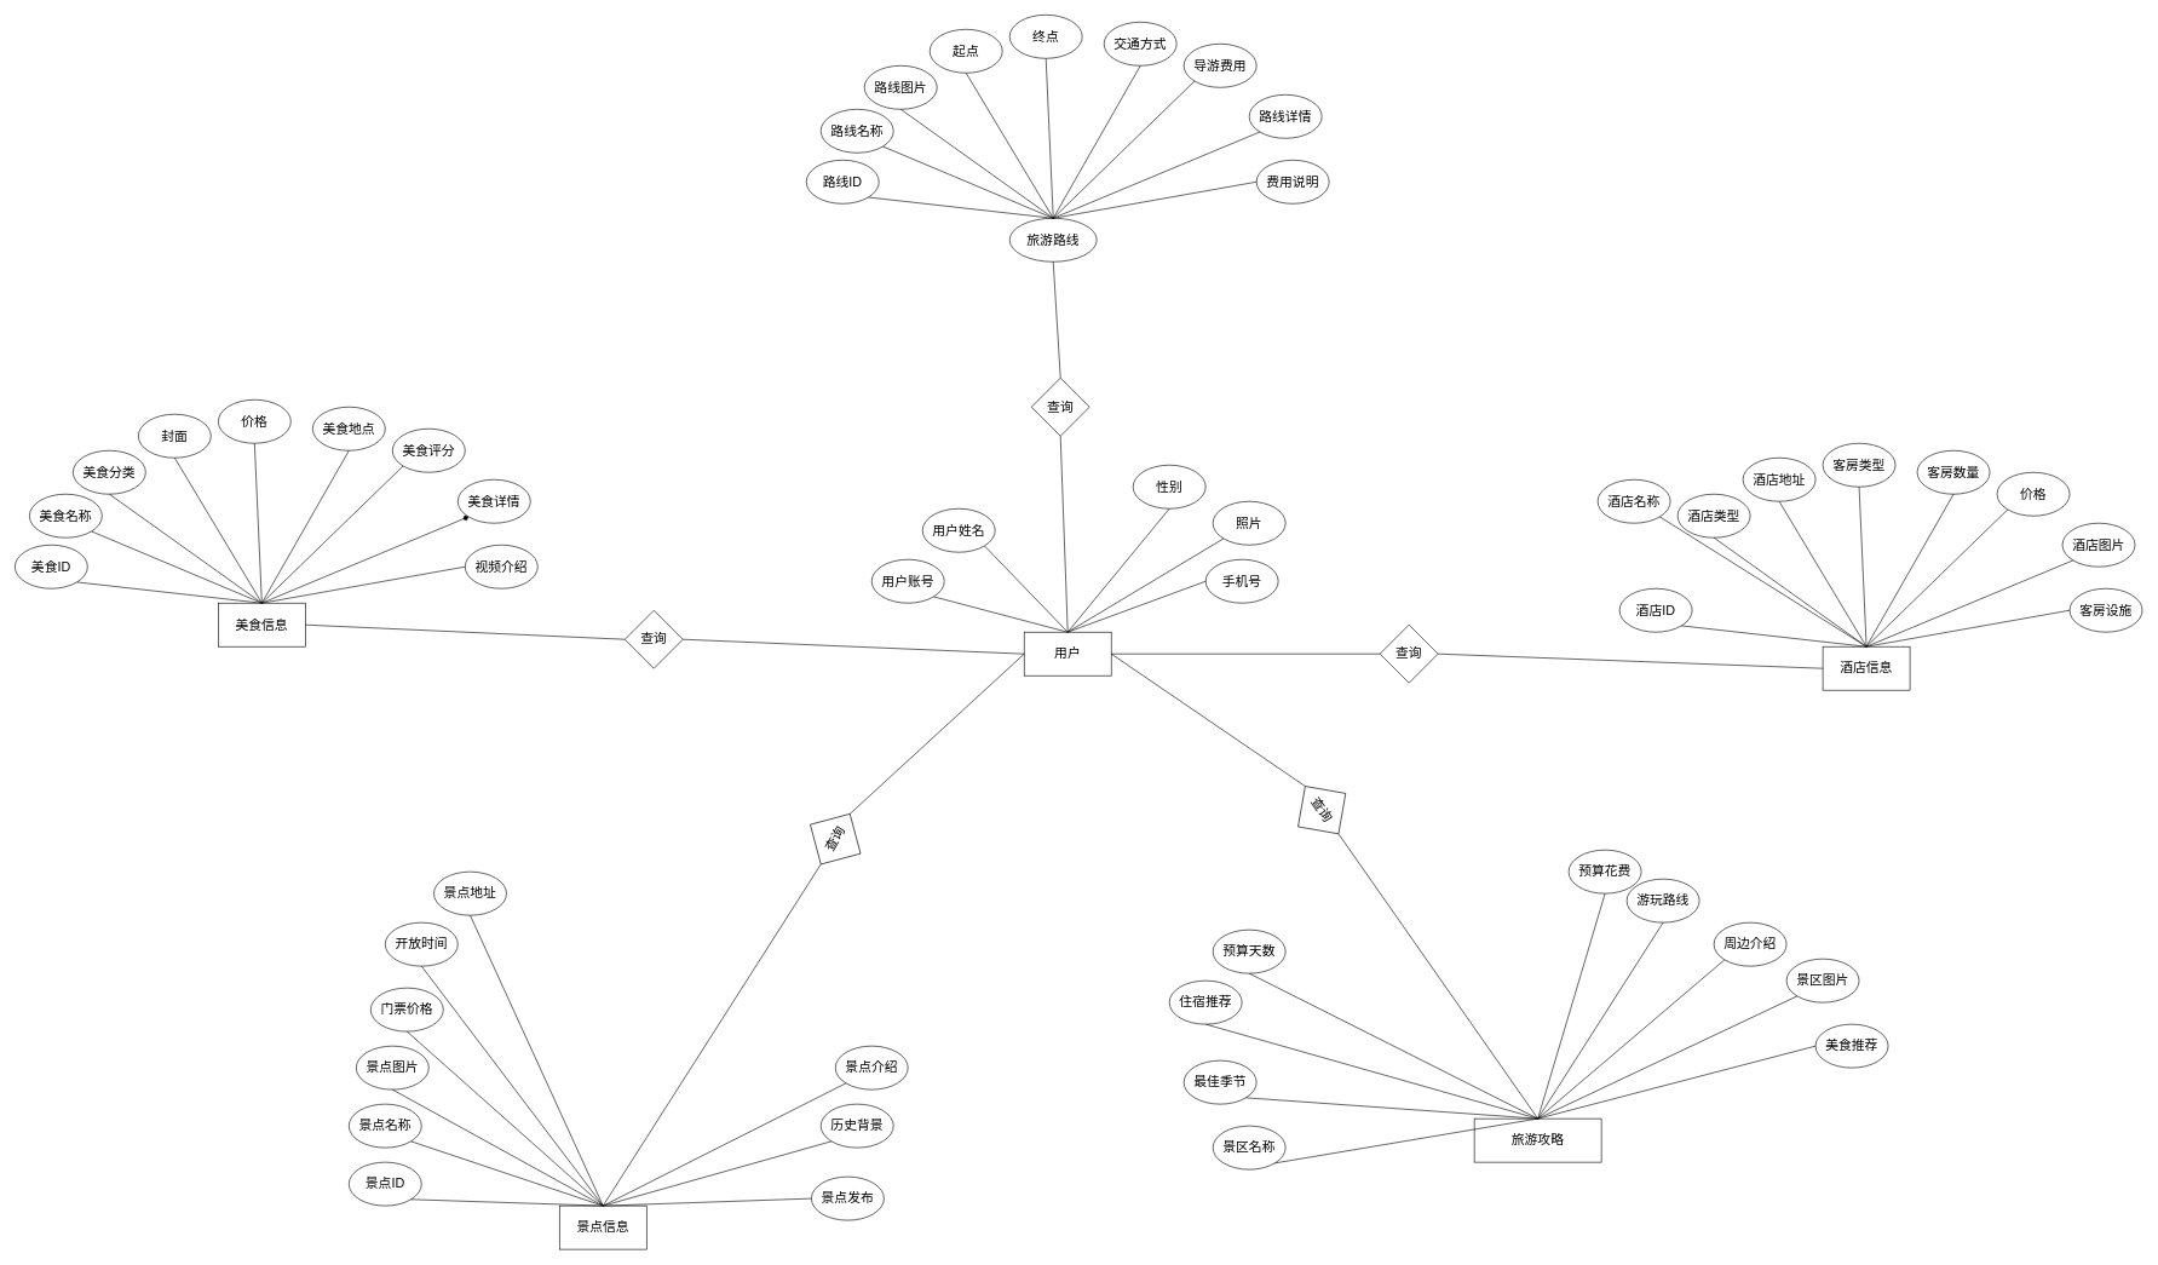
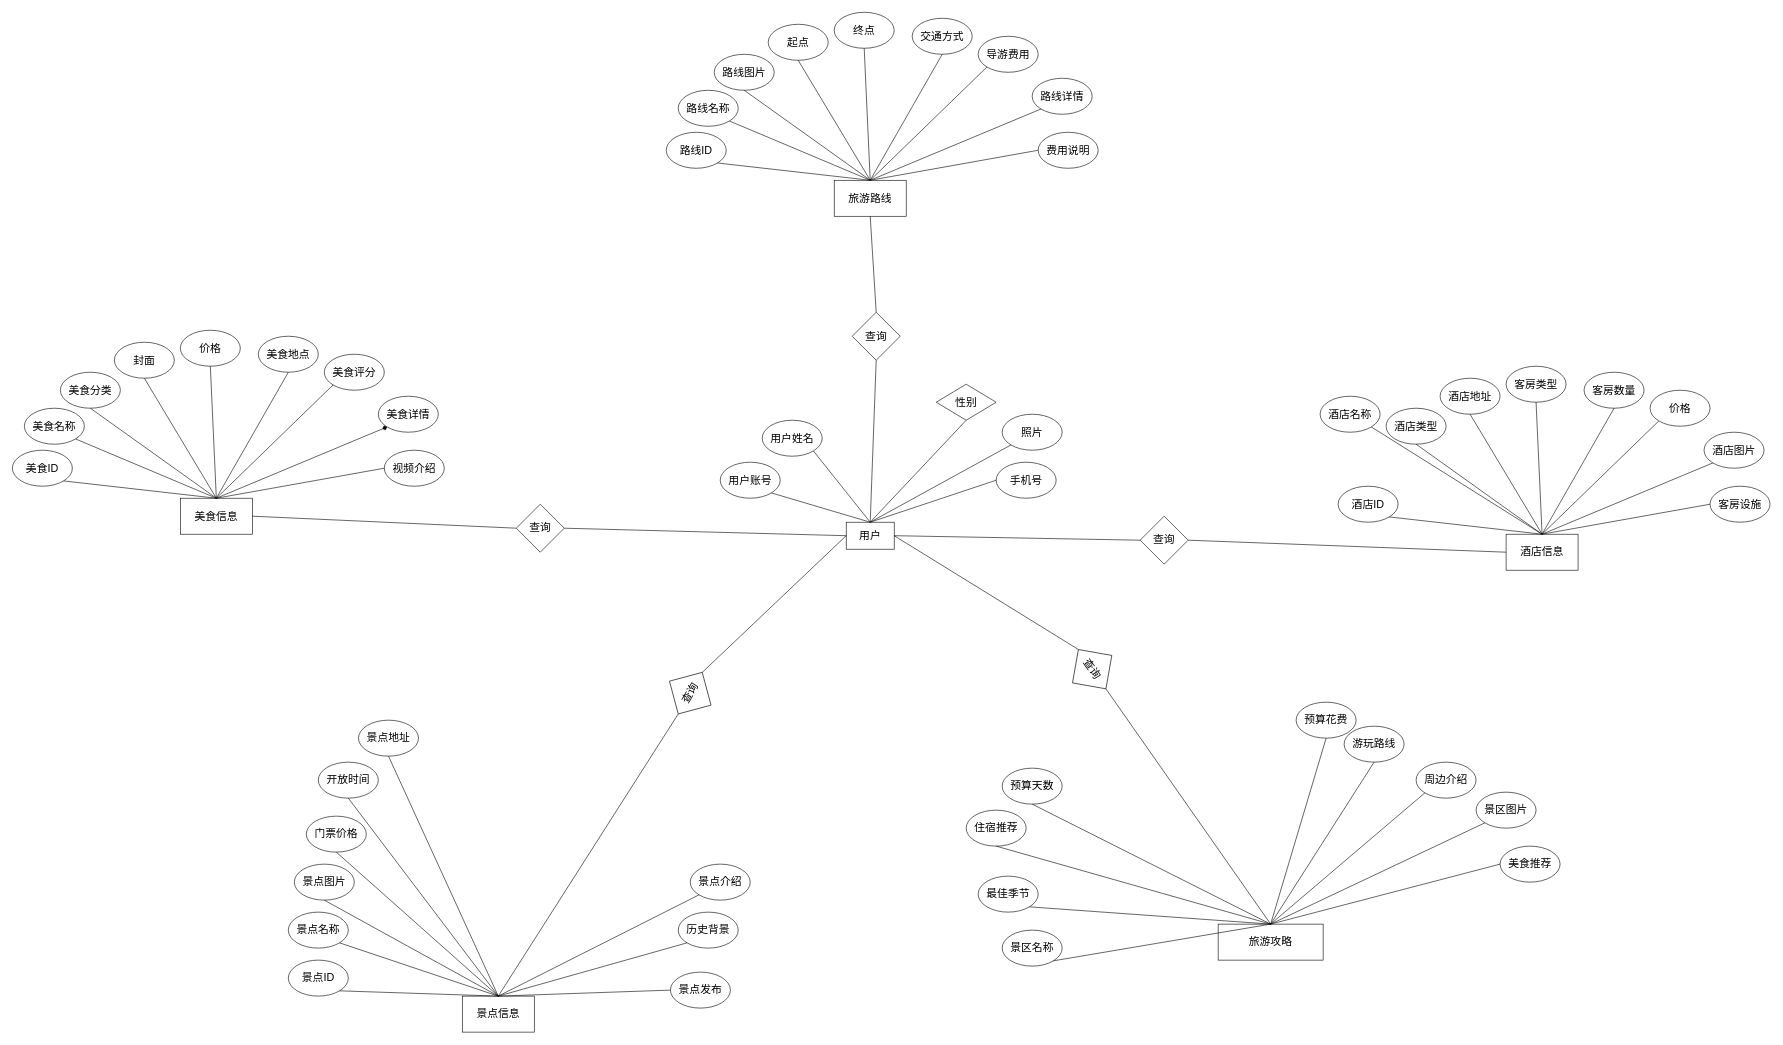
- <mxCell id="32" value="&lt;font style=&quot;font-size: 18px;&quot;&gt;旅游路线&lt;/font&gt;" style="ellipse;whiteSpace=wrap;html=1;" parent="1" vertex="1"><mxGeometry x="1390" y="300" width="120" height="60" as="geometry" /></mxCell>
+ <mxCell id="32" value="&lt;font style=&quot;font-size: 18px;&quot;&gt;旅游路线&lt;/font&gt;" style="rounded=0;whiteSpace=wrap;html=1;" parent="1" vertex="1"><mxGeometry x="1390" y="300" width="120" height="60" as="geometry" /></mxCell>
- <mxCell id="5" value="&lt;font style=&quot;font-size: 18px;&quot;&gt;性别&lt;/font&gt;" style="ellipse;whiteSpace=wrap;html=1;" parent="1" vertex="1"><mxGeometry x="1560" y="640" width="100" height="60" as="geometry" /></mxCell>
+ <mxCell id="5" value="&lt;font style=&quot;font-size: 18px;&quot;&gt;性别&lt;/font&gt;" style="rhombus;whiteSpace=wrap;html=1;" parent="1" vertex="1"><mxGeometry x="1560" y="640" width="100" height="60" as="geometry" /></mxCell>
- <mxCell id="2" value="&lt;font style=&quot;font-size: 18px;&quot;&gt;用户&lt;/font&gt;" style="rounded=0;whiteSpace=wrap;html=1;" parent="1" vertex="1"><mxGeometry x="1410" y="870" width="120" height="60" as="geometry" /></mxCell>
+ <mxCell id="2" value="&lt;font style=&quot;font-size: 18px;&quot;&gt;用户&lt;/font&gt;" style="rounded=0;whiteSpace=wrap;html=1;" parent="1" vertex="1"><mxGeometry x="1410" y="870" width="80" height="45" as="geometry" /></mxCell>
